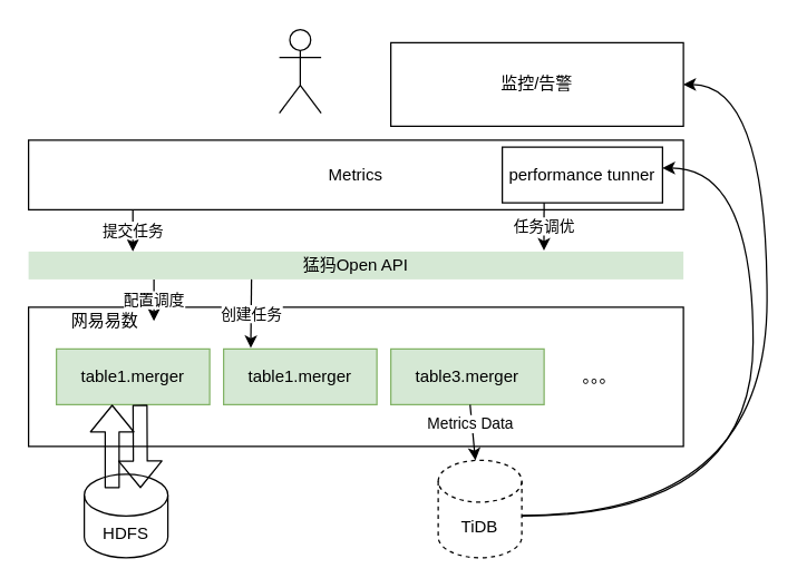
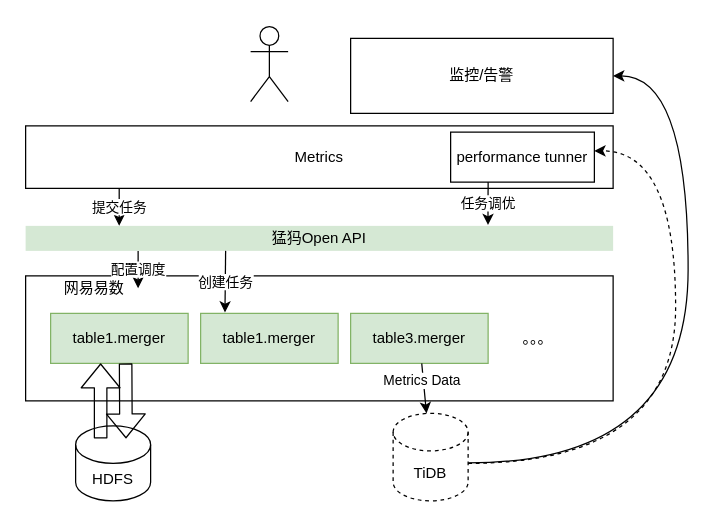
- <mxCell id="20" value="" style="endArrow=classic;html=1;edgeStyle=orthogonalEdgeStyle;curved=1;" edge="1" parent="1" source="17" target="21"><mxGeometry width="50" height="50" relative="1" as="geometry"><mxPoint x="390" y="370" as="sourcePoint" /><mxPoint x="500" y="120" as="targetPoint" /><Array as="points"><mxPoint x="540" y="370" /><mxPoint x="540" y="120" /></Array></mxGeometry></mxCell>
+ <mxCell id="20" value="" style="endArrow=classic;html=1;edgeStyle=orthogonalEdgeStyle;curved=1;dashed=1;" edge="1" parent="1" source="17" target="21"><mxGeometry width="50" height="50" relative="1" as="geometry"><mxPoint x="390" y="370" as="sourcePoint" /><mxPoint x="500" y="120" as="targetPoint" /><Array as="points"><mxPoint x="540" y="370" /><mxPoint x="540" y="120" /></Array></mxGeometry></mxCell>
